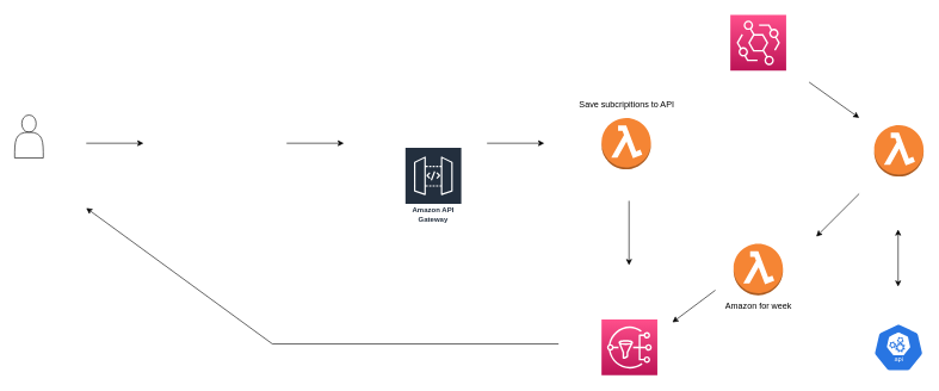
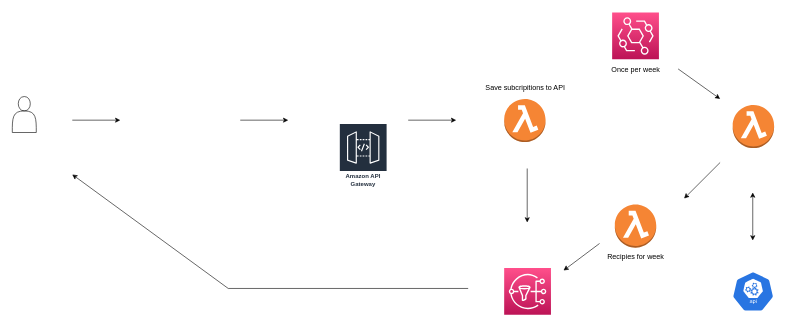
+ <mxCell id="21" value="Once per week" style="text;html=1;align=center;verticalAlign=middle;resizable=0;points=[];autosize=1;strokeColor=none;fillColor=none;" vertex="1" parent="1"><mxGeometry x="1009" y="100" width="100" height="30" as="geometry" /></mxCell>
- <mxCell id="22" value="Amazon for week" style="text;html=1;align=center;verticalAlign=middle;resizable=0;points=[];autosize=1;strokeColor=none;fillColor=none;" vertex="1" parent="1"><mxGeometry x="999" y="412" width="120" height="30" as="geometry" /></mxCell>
+ <mxCell id="22" value="Recipies for week" style="text;html=1;align=center;verticalAlign=middle;resizable=0;points=[];autosize=1;strokeColor=none;fillColor=none;" vertex="1" parent="1"><mxGeometry x="999" y="412" width="120" height="30" as="geometry" /></mxCell>
